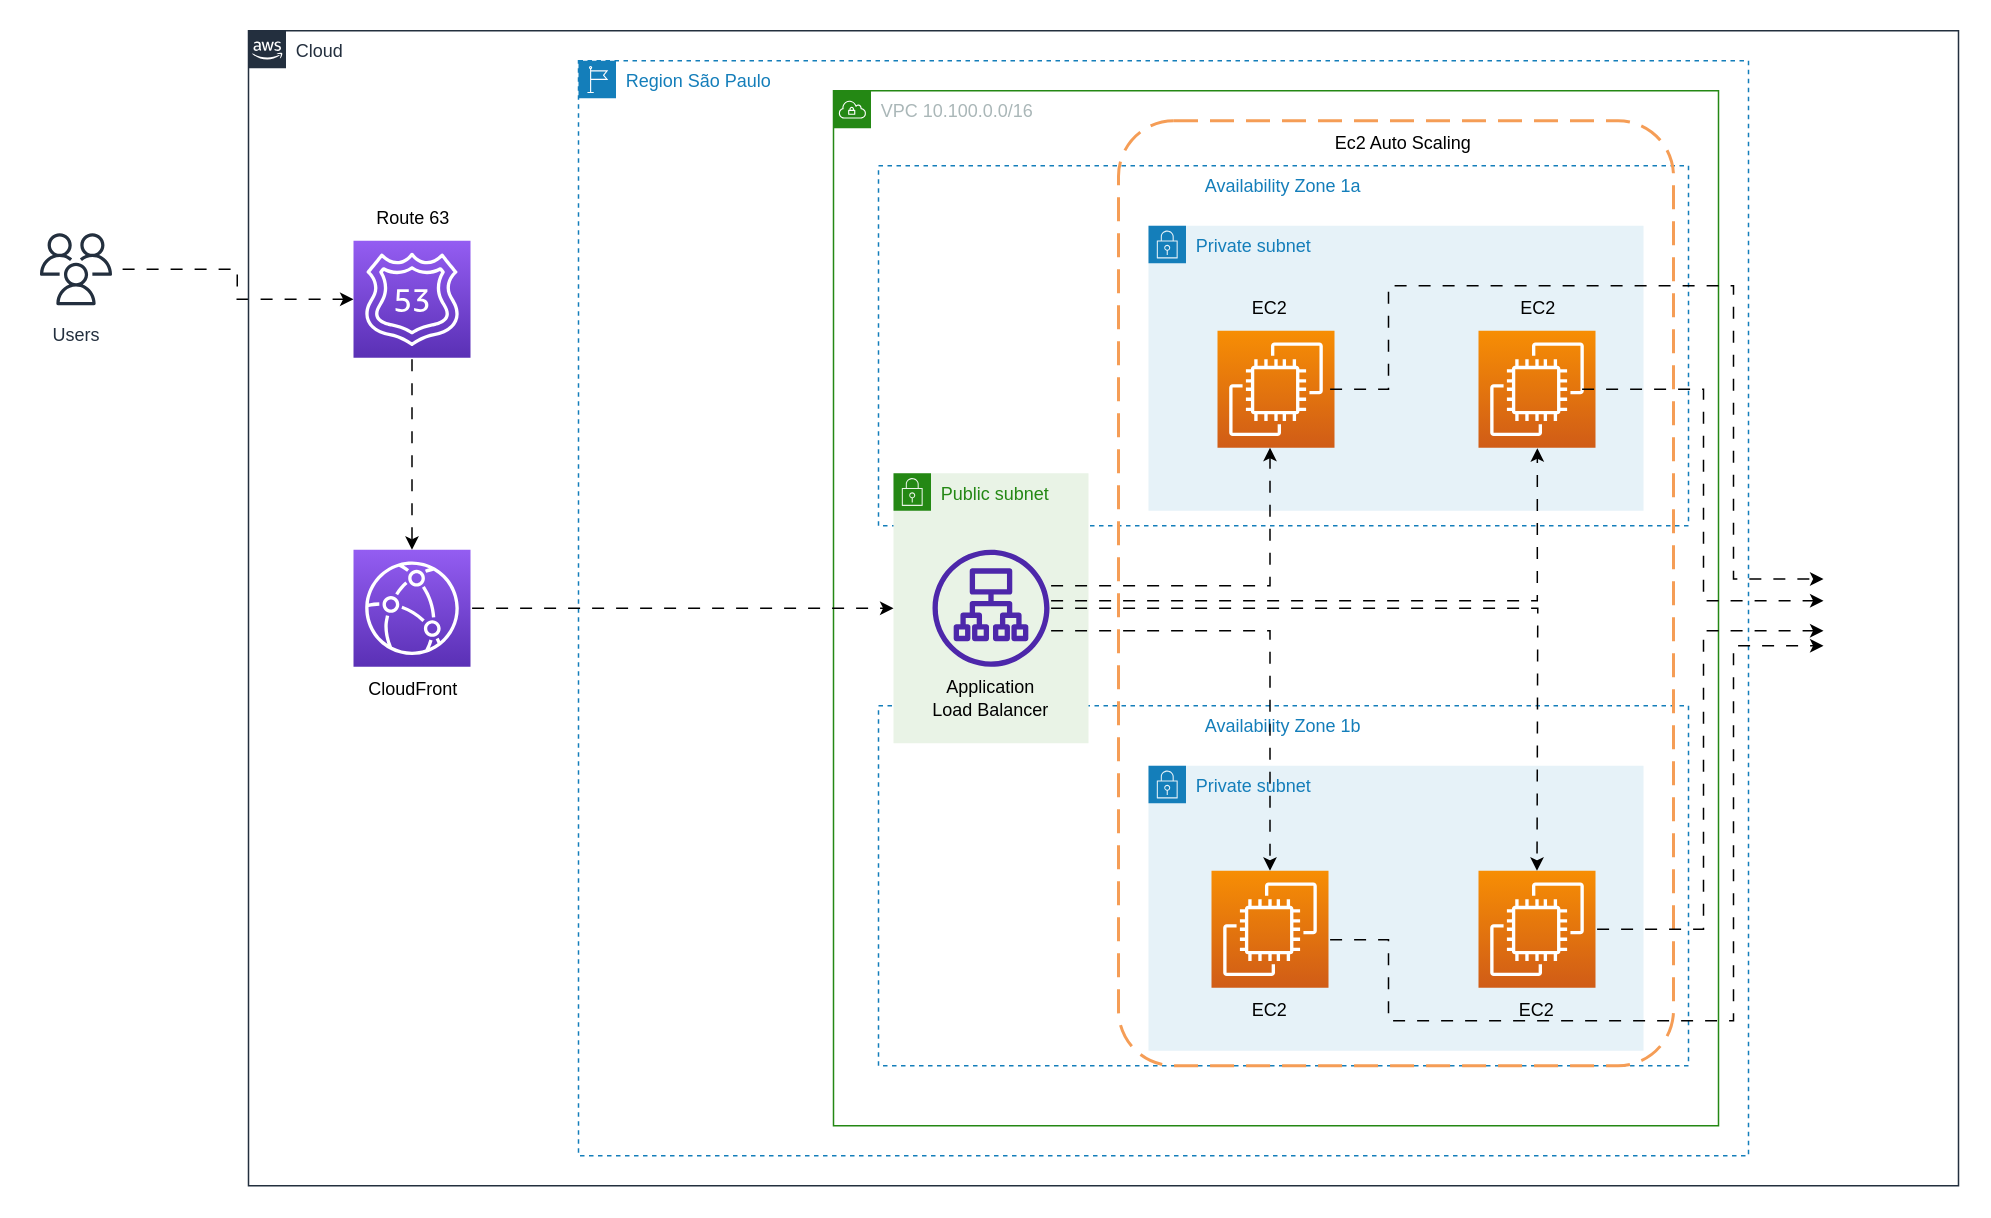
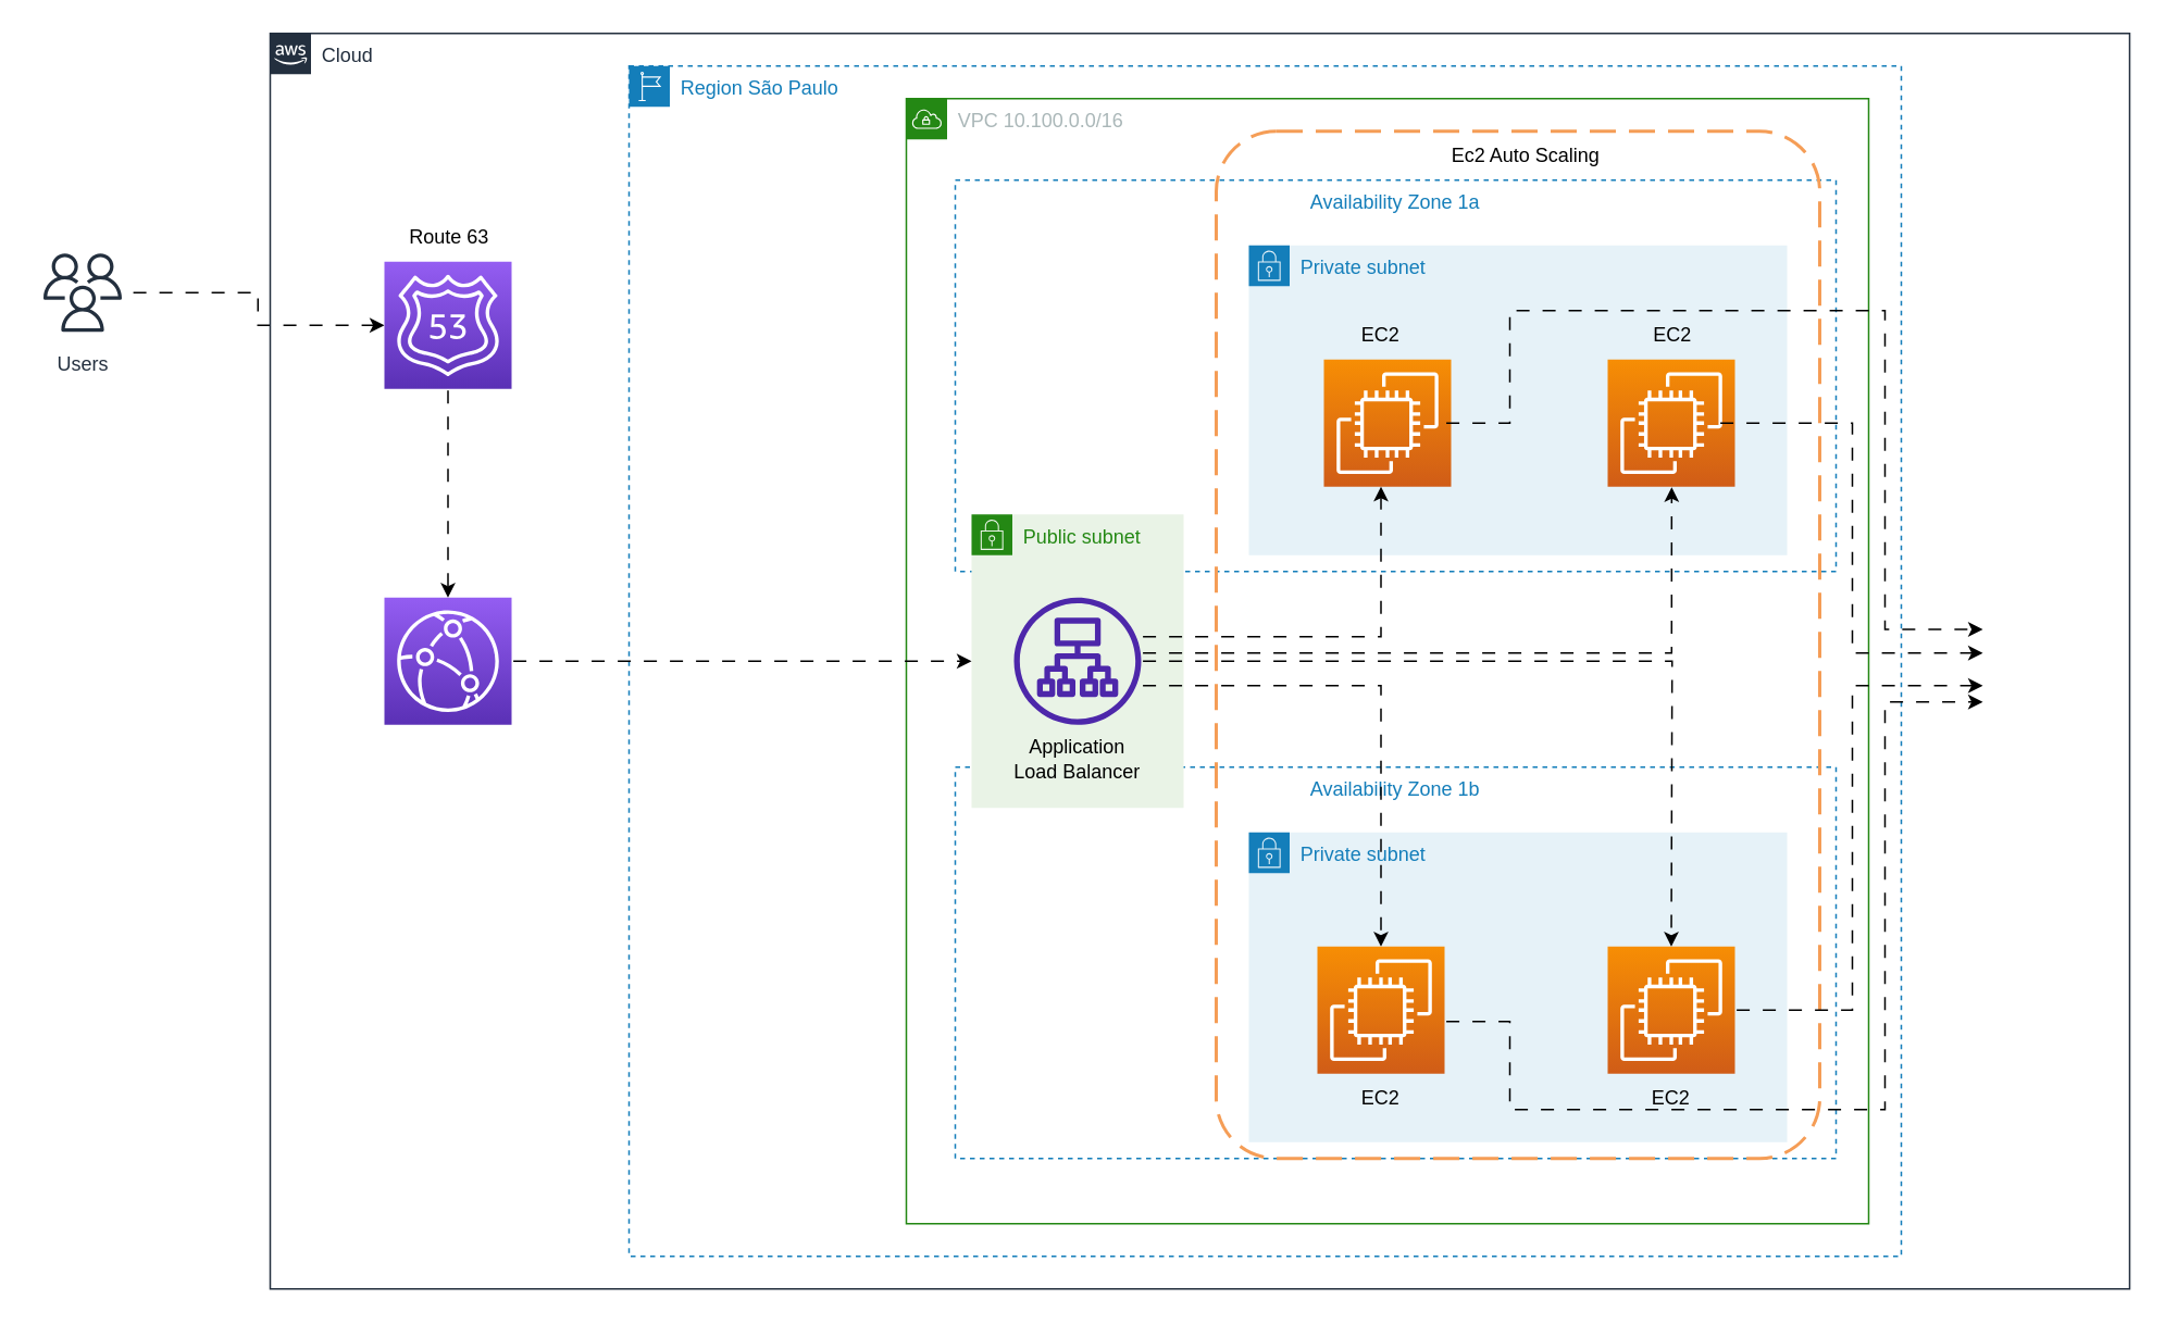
- <mxCell id="33" value="CloudFront" style="text;html=1;strokeColor=none;fillColor=none;align=center;verticalAlign=middle;whiteSpace=wrap;rounded=0;" vertex="1" parent="4"><mxGeometry x="60" y="424" width="100" height="30" as="geometry" /></mxCell>
